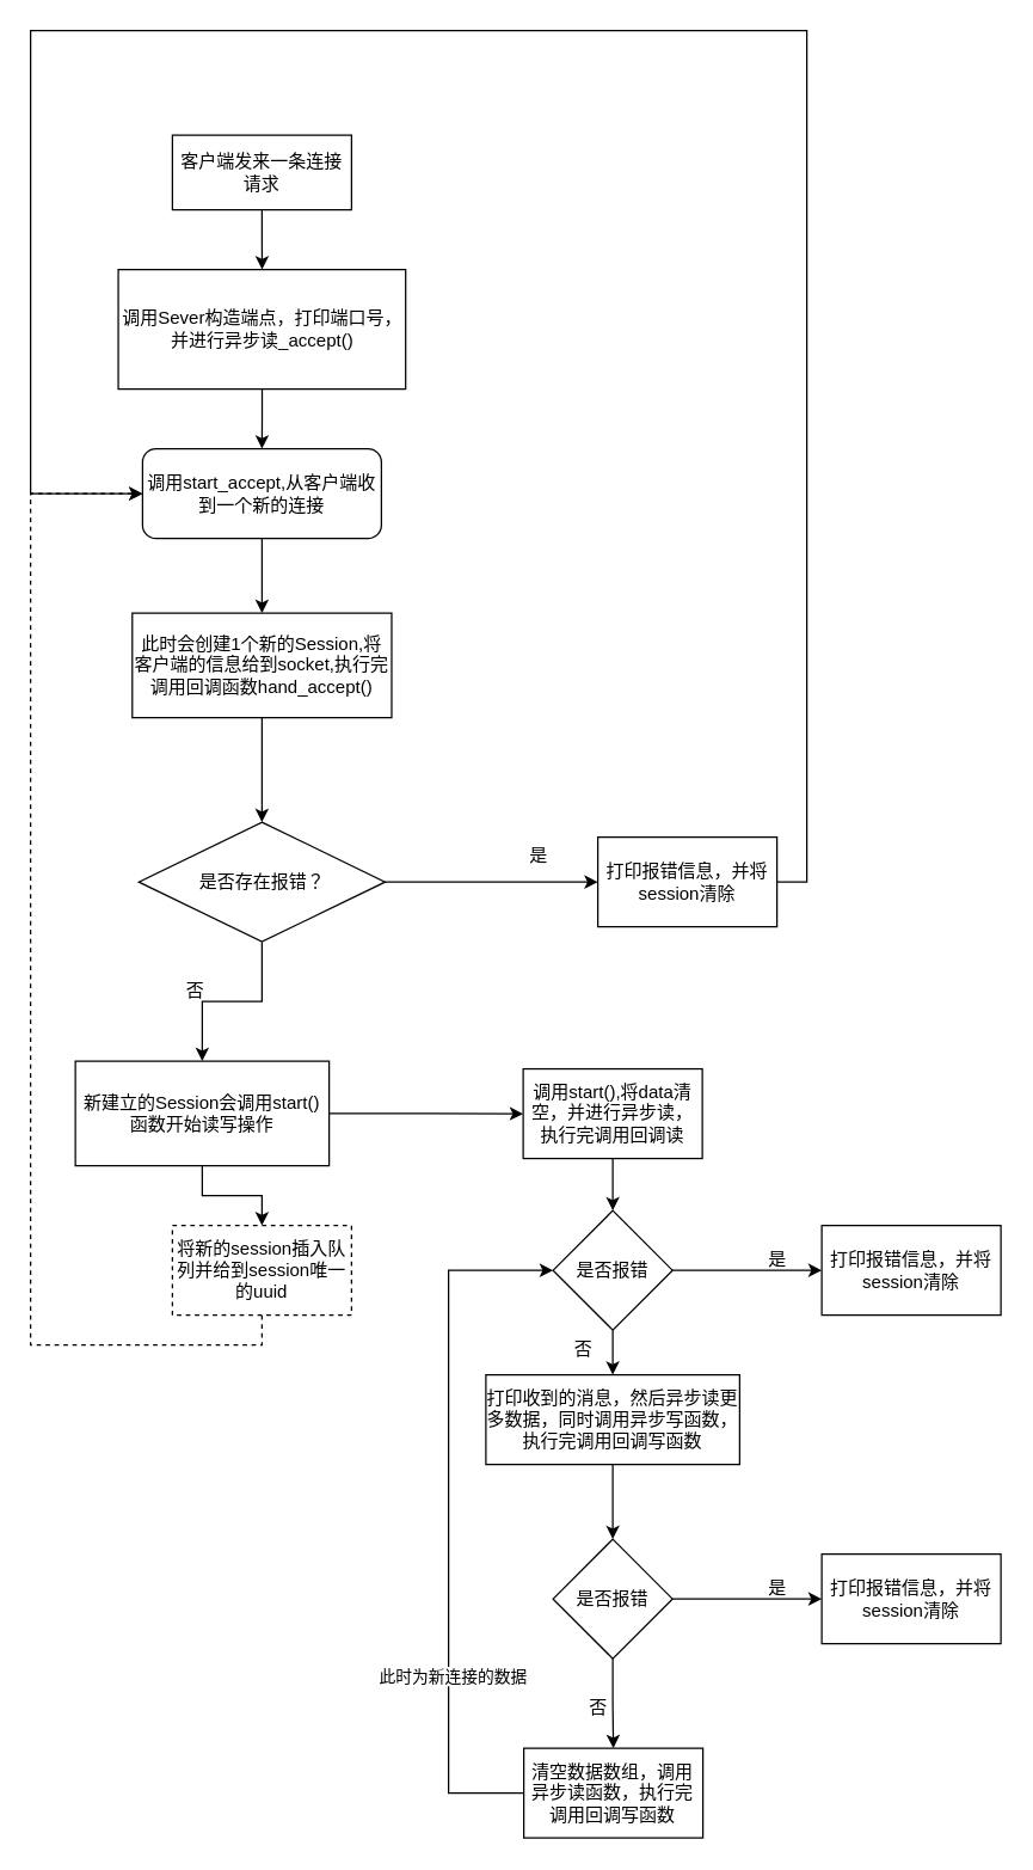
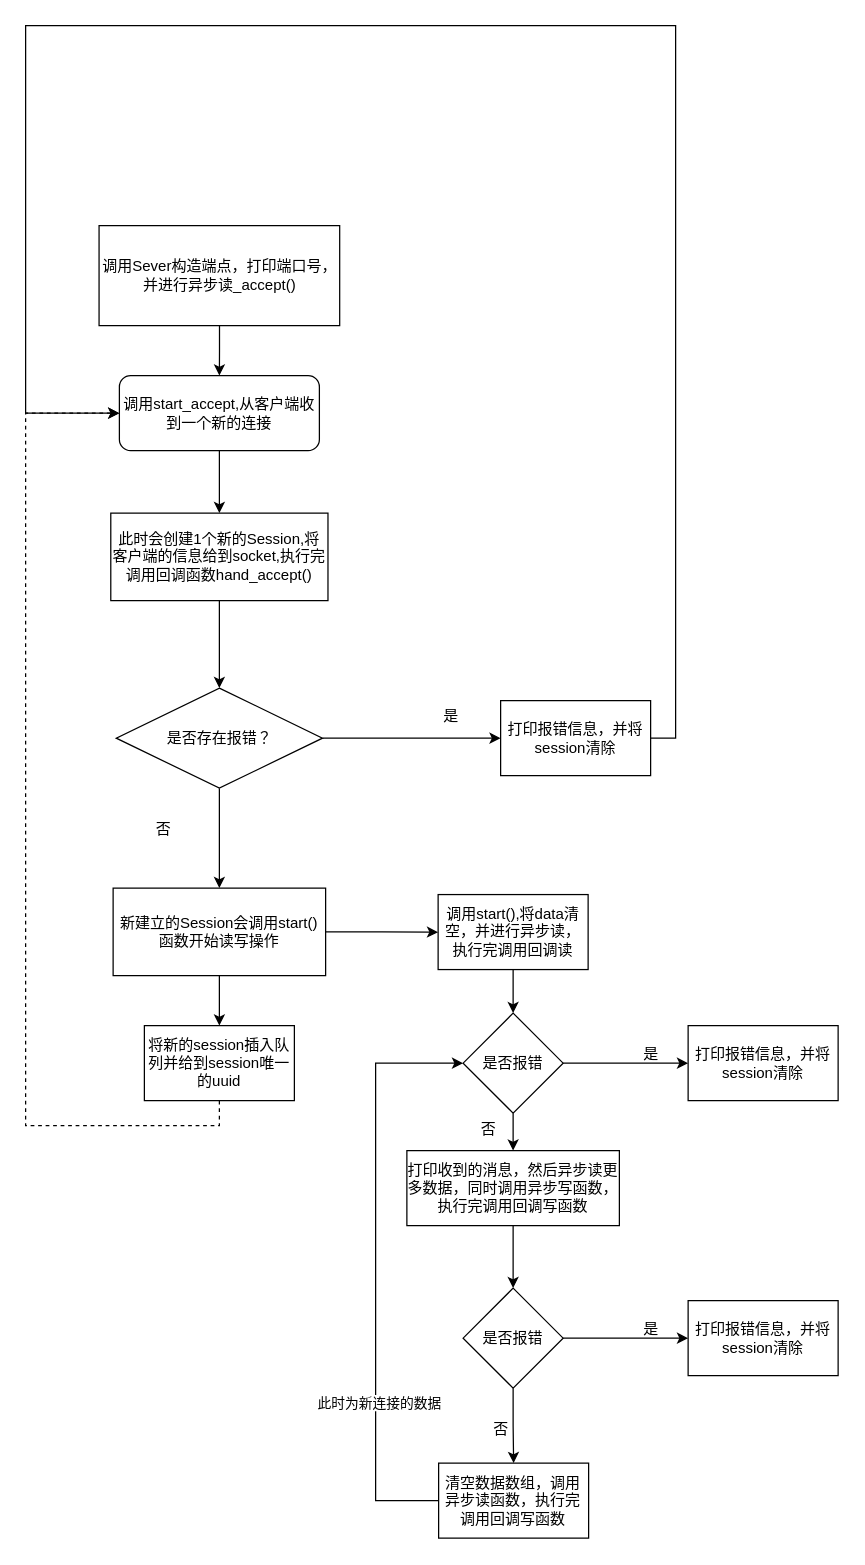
- <mxCell id="40" value="客户端发来一条连接请求" style="rounded=0;whiteSpace=wrap;html=1;" vertex="1" parent="1"><mxGeometry x="115.01" width="120" height="50" as="geometry" y="90" /></mxCell>
- <mxCell id="39" style="edgeStyle=orthogonalEdgeStyle;rounded=0;orthogonalLoop=1;jettySize=auto;html=1;" edge="1" parent="1" source="40" target="10"><mxGeometry relative="1" as="geometry" /></mxCell>
- <mxCell id="8" value="新建立的Session会调用start()函数开始读写操作" style="rounded=0;whiteSpace=wrap;html=1;" vertex="1" parent="1"><mxGeometry x="50" y="710" width="170" height="70" as="geometry" /></mxCell>
+ <mxCell id="8" value="新建立的Session会调用start()函数开始读写操作" style="rounded=0;whiteSpace=wrap;html=1;" vertex="1" parent="1"><mxGeometry x="90" y="710" width="170" height="70" as="geometry" /></mxCell>
- <mxCell id="18" value="将新的session插入队列并给到session唯一的uuid" style="rounded=0;whiteSpace=wrap;html=1;dashed=1;" vertex="1" parent="1"><mxGeometry x="115" y="820" width="120" height="60" as="geometry" /></mxCell>
+ <mxCell id="18" value="将新的session插入队列并给到session唯一的uuid" style="rounded=0;whiteSpace=wrap;html=1;" vertex="1" parent="1"><mxGeometry x="115" y="820" width="120" height="60" as="geometry" /></mxCell>
